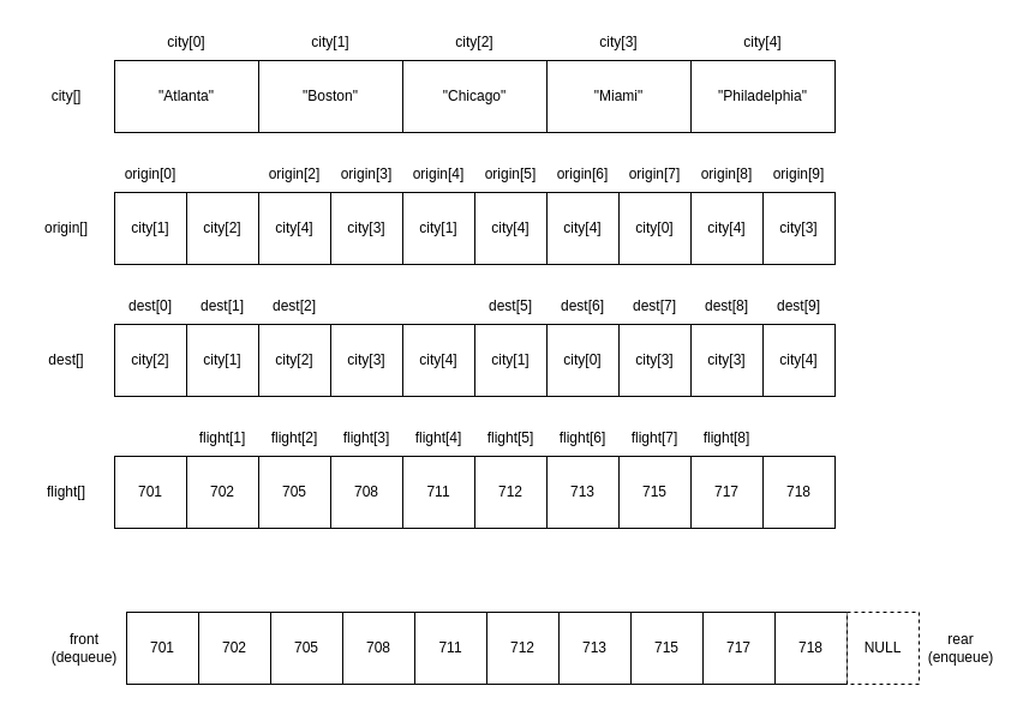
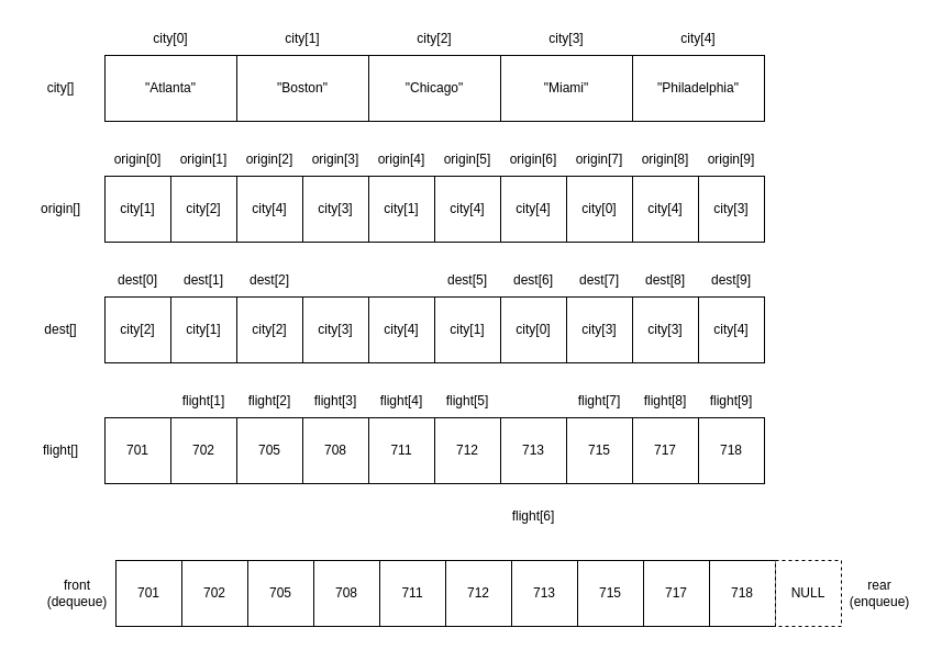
+ <mxCell id="48" value="origin[1]" style="text;html=1;strokeColor=none;fillColor=none;align=center;verticalAlign=middle;whiteSpace=wrap;rounded=0;" vertex="1" parent="1"><mxGeometry x="155" y="130" width="60" height="30" as="geometry" /></mxCell>
- <mxCell id="70" value="flight[6]" style="text;html=1;strokeColor=none;fillColor=none;align=center;verticalAlign=middle;whiteSpace=wrap;rounded=0;" vertex="1" parent="1"><mxGeometry x="455" y="350" width="60" height="30" as="geometry" /></mxCell>
+ <mxCell id="70" value="flight[6]" style="text;html=1;strokeColor=none;fillColor=none;align=center;verticalAlign=middle;whiteSpace=wrap;rounded=0;" vertex="1" parent="1"><mxGeometry x="455" y="455" width="60" height="30" as="geometry" /></mxCell>
+ <mxCell id="73" value="flight[9]" style="text;html=1;strokeColor=none;fillColor=none;align=center;verticalAlign=middle;whiteSpace=wrap;rounded=0;" vertex="1" parent="1"><mxGeometry x="635" y="350" width="60" height="30" as="geometry" /></mxCell>
